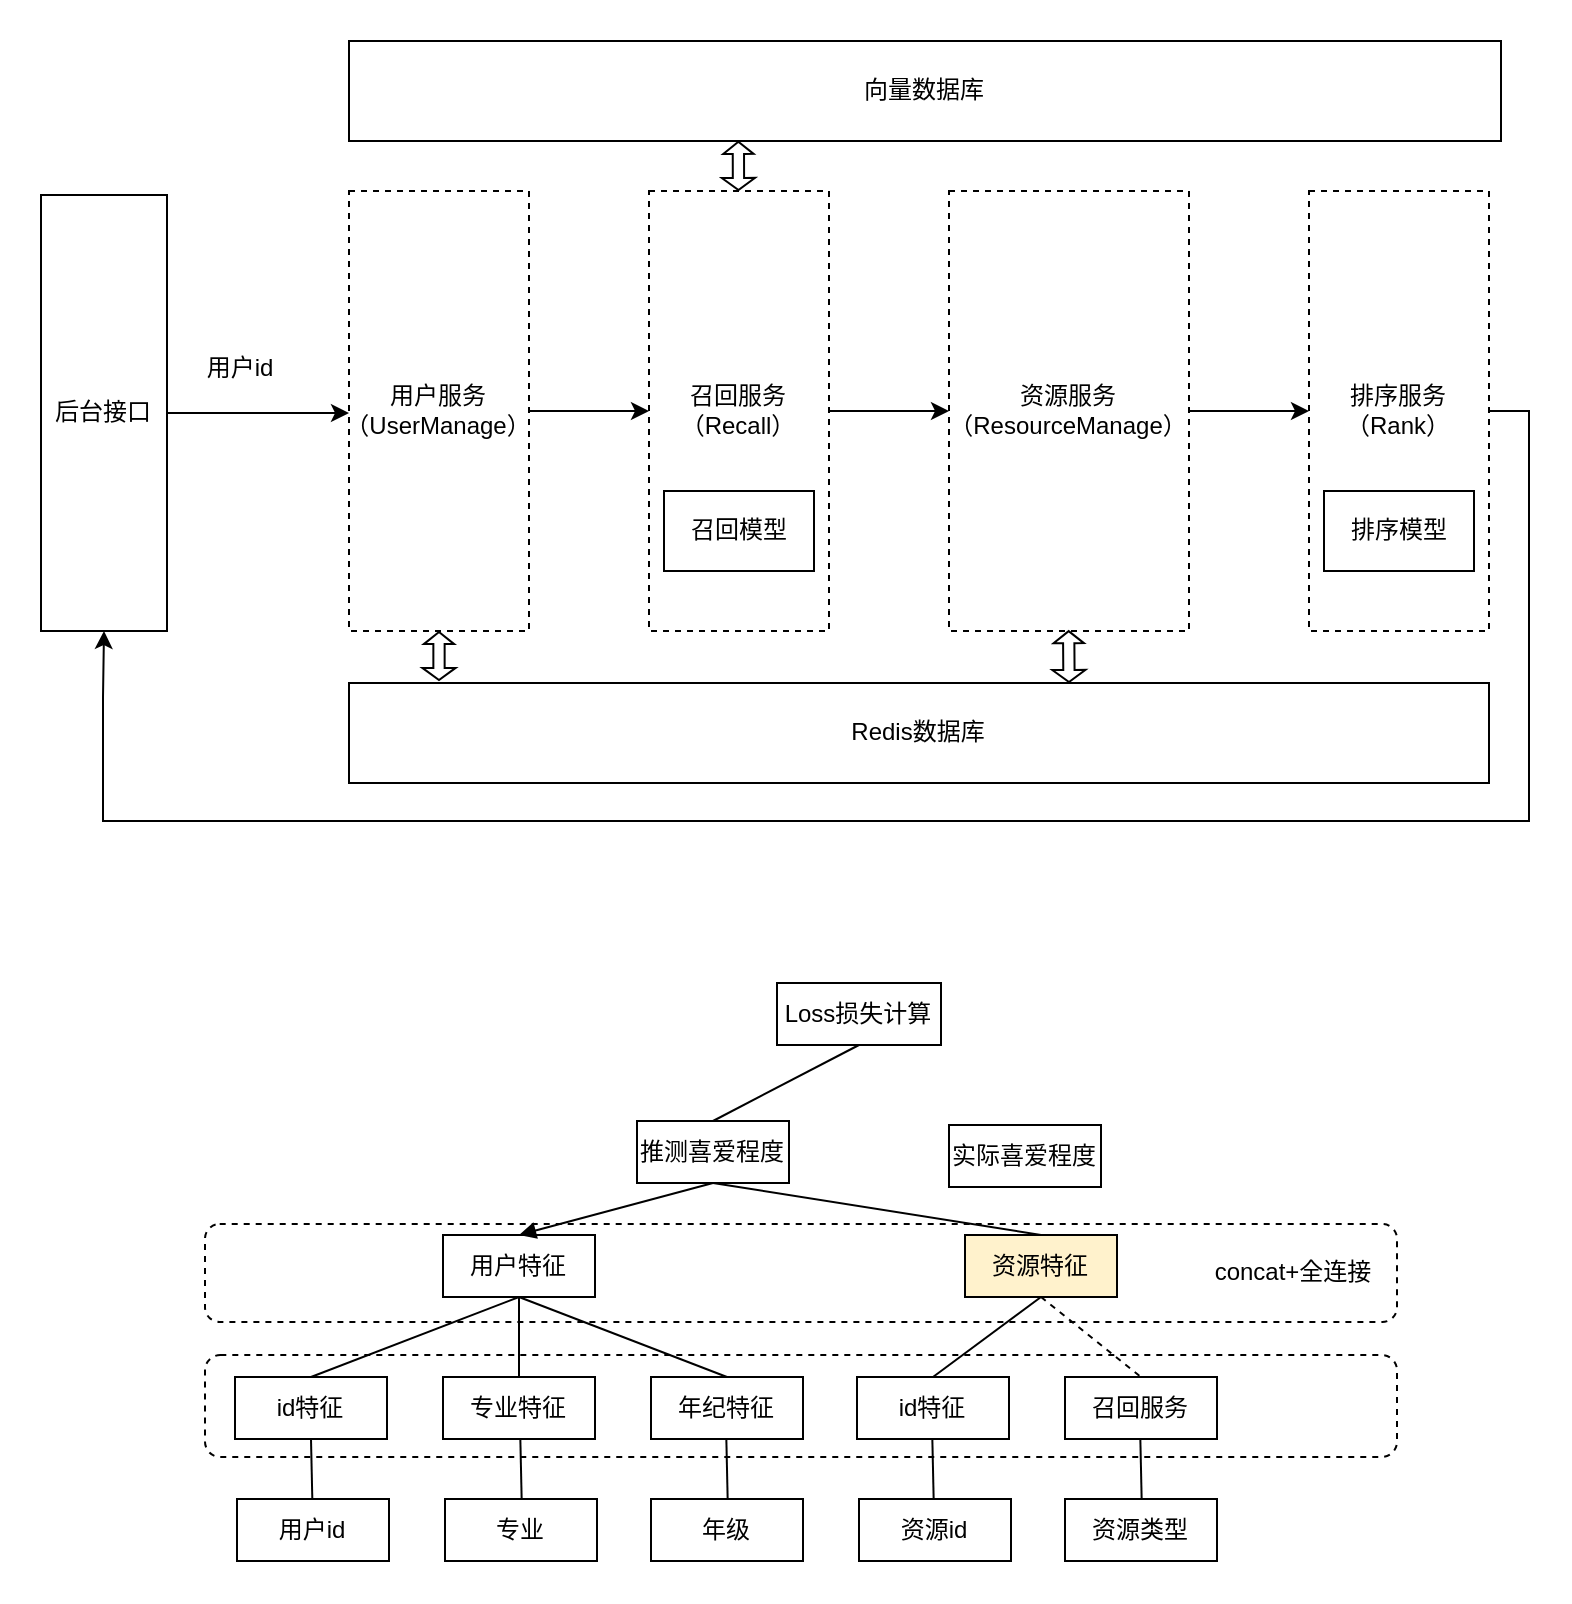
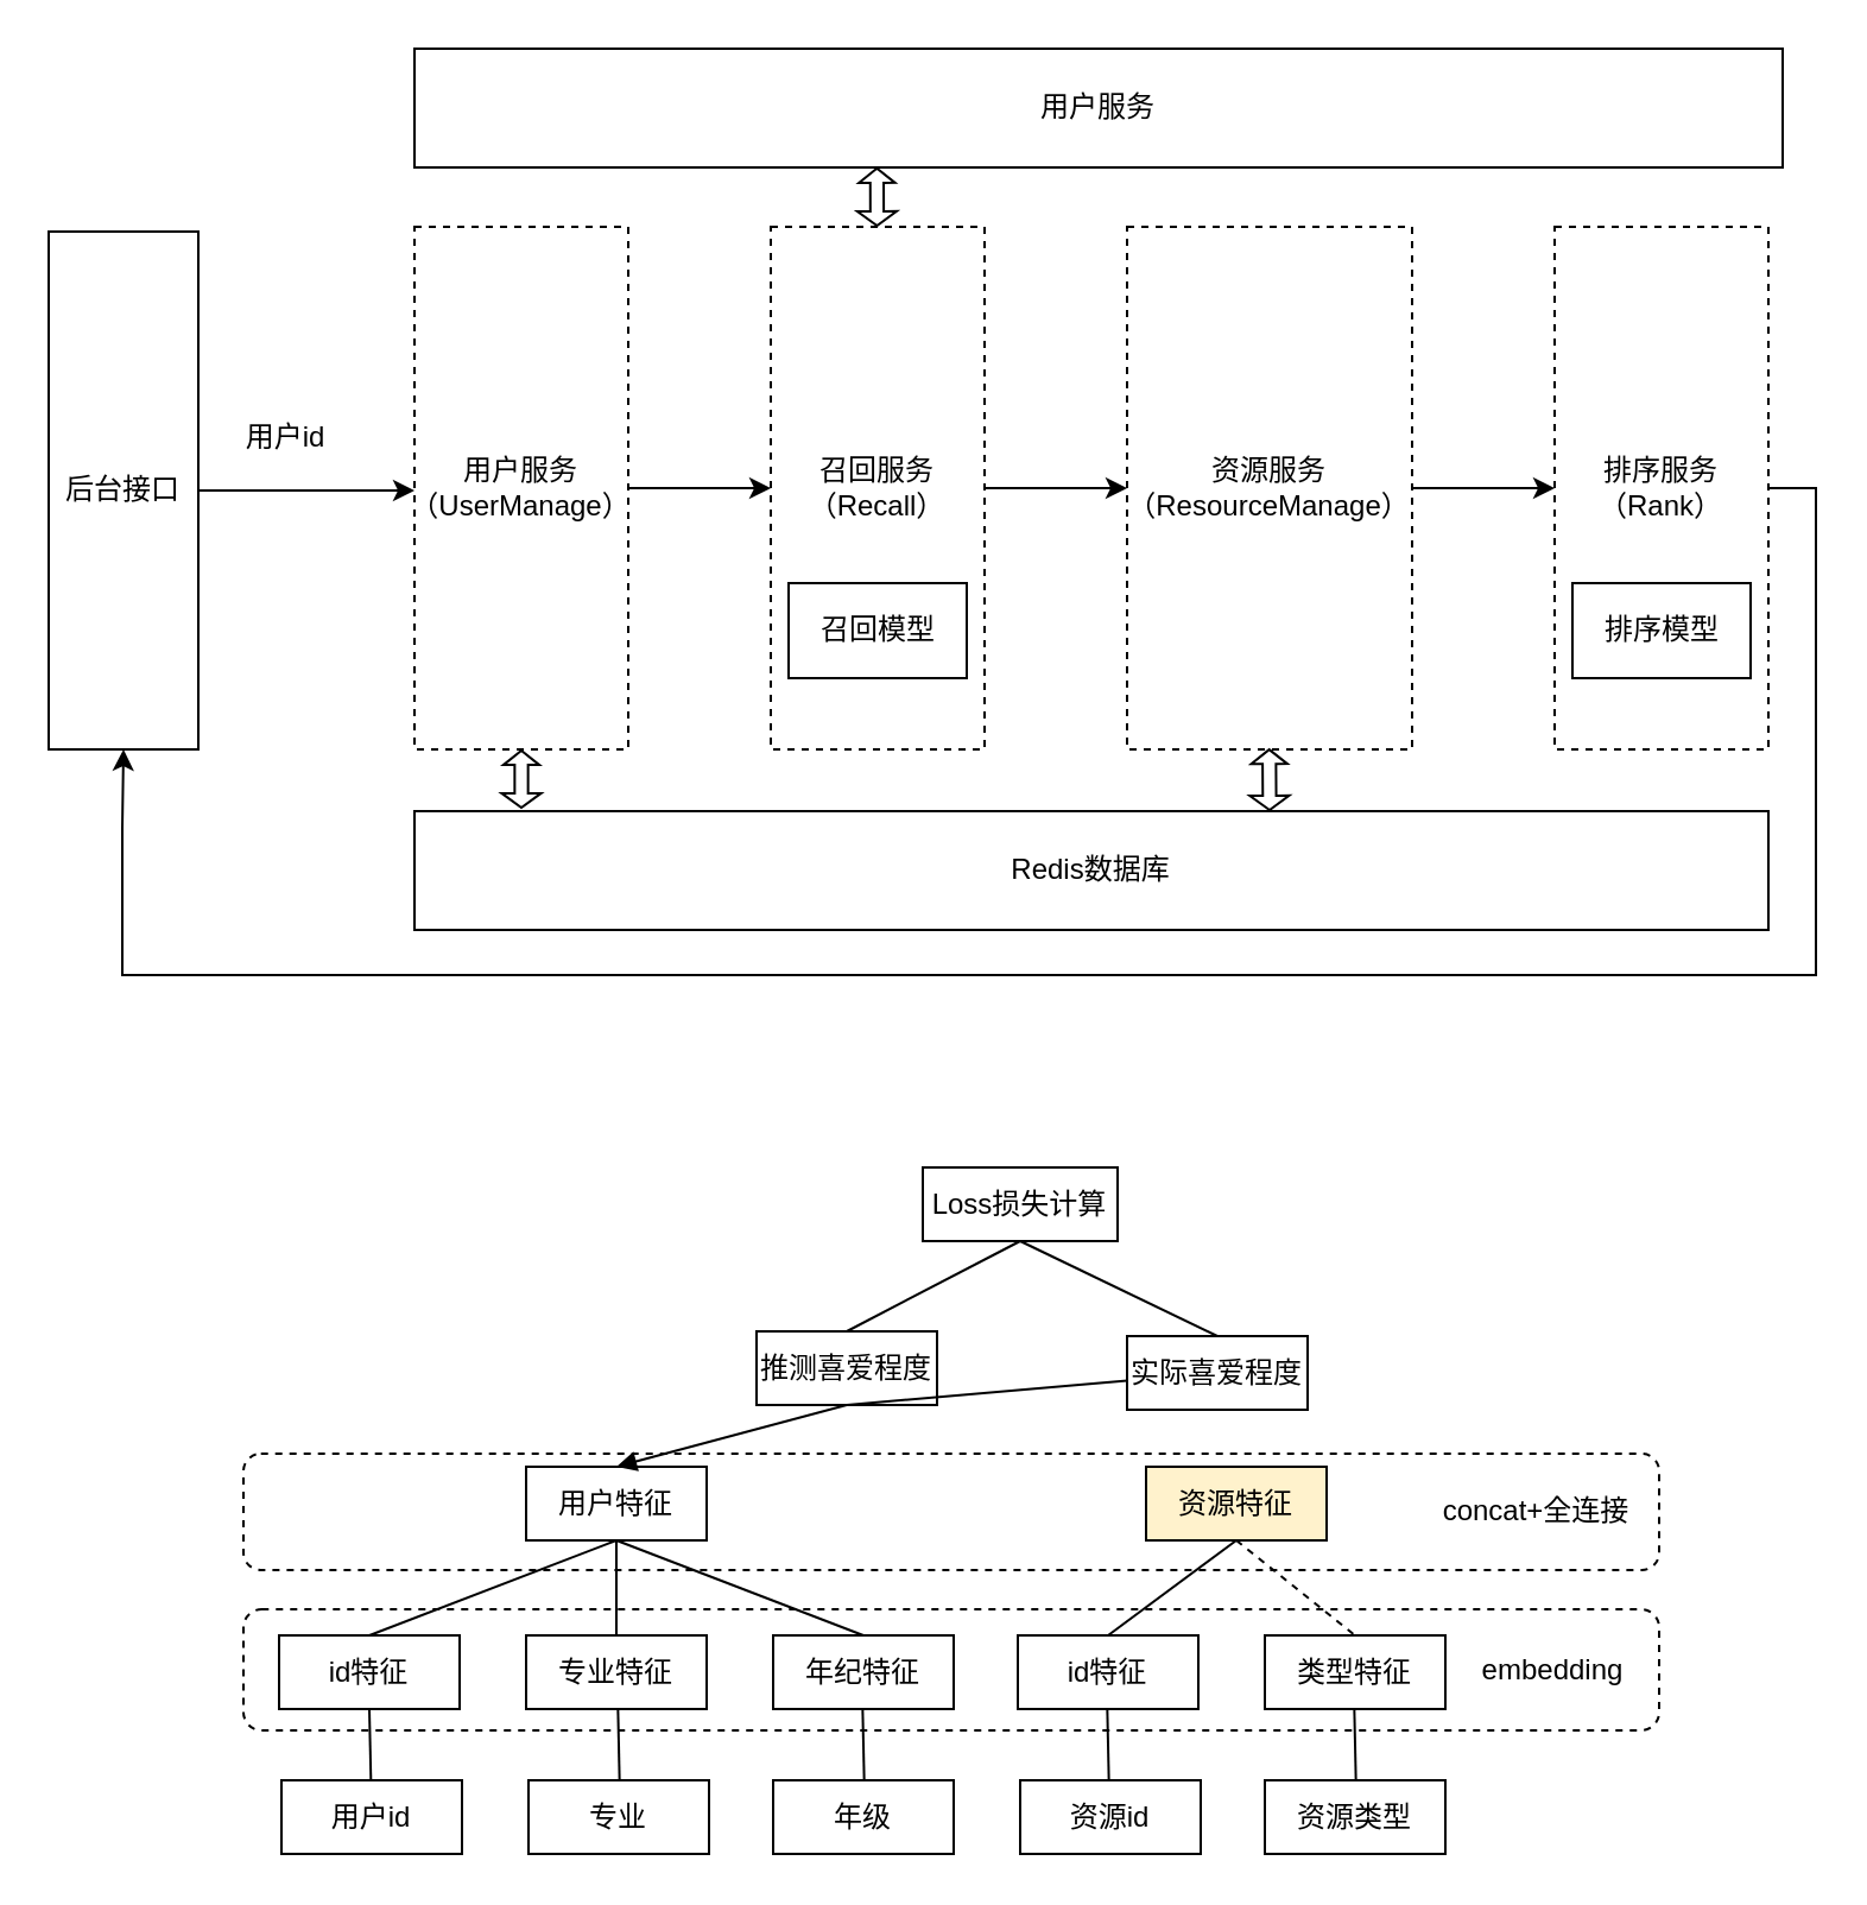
- <mxCell id="13" value="向量数据库" style="rounded=0;whiteSpace=wrap;html=1;" vertex="1" parent="1"><mxGeometry x="174" y="20" width="576" height="50" as="geometry" /></mxCell>
+ <mxCell id="13" value="用户服务" style="rounded=0;whiteSpace=wrap;html=1;" vertex="1" parent="1"><mxGeometry x="174" y="20" width="576" height="50" as="geometry" /></mxCell>
+ <mxCell id="49" value="" style="endArrow=none;html=1;rounded=0;entryX=0.5;entryY=0;entryDx=0;entryDy=0;exitX=0.5;exitY=1;exitDx=0;exitDy=0;" edge="1" parent="1" source="50" target="46"><mxGeometry width="50" height="50" relative="1" as="geometry"><mxPoint x="488" y="508" as="sourcePoint" /><mxPoint x="444" y="517" as="targetPoint" /></mxGeometry></mxCell>
- <mxCell id="47" value="" style="endArrow=none;html=1;rounded=0;entryX=0.5;entryY=0;entryDx=0;entryDy=0;exitX=0.5;exitY=1;exitDx=0;exitDy=0;" edge="1" parent="1" source="45" target="33"><mxGeometry width="50" height="50" relative="1" as="geometry"><mxPoint x="369" y="565" as="sourcePoint" /><mxPoint x="269" y="627" as="targetPoint" /></mxGeometry></mxCell>
+ <mxCell id="47" value="" style="endArrow=none;html=1;rounded=0;exitX=0.5;exitY=1;exitDx=0;exitDy=0;" edge="1" parent="1" source="45" target="46"><mxGeometry width="50" height="50" relative="1" as="geometry"><mxPoint x="369" y="565" as="sourcePoint" /><mxPoint x="269" y="627" as="targetPoint" /></mxGeometry></mxCell>
+ <mxCell id="52" value="embedding" style="text;html=1;strokeColor=none;fillColor=none;align=center;verticalAlign=middle;whiteSpace=wrap;rounded=0;dashed=1;" vertex="1" parent="1"><mxGeometry x="615" y="687.5" width="77" height="30" as="geometry" /></mxCell>
- <mxCell id="31" value="召回服务" style="rounded=0;whiteSpace=wrap;html=1;" vertex="1" parent="1"><mxGeometry x="532" y="688" width="76" height="31" as="geometry" /></mxCell>
+ <mxCell id="31" value="类型特征" style="rounded=0;whiteSpace=wrap;html=1;" vertex="1" parent="1"><mxGeometry x="532" y="688" width="76" height="31" as="geometry" /></mxCell>
